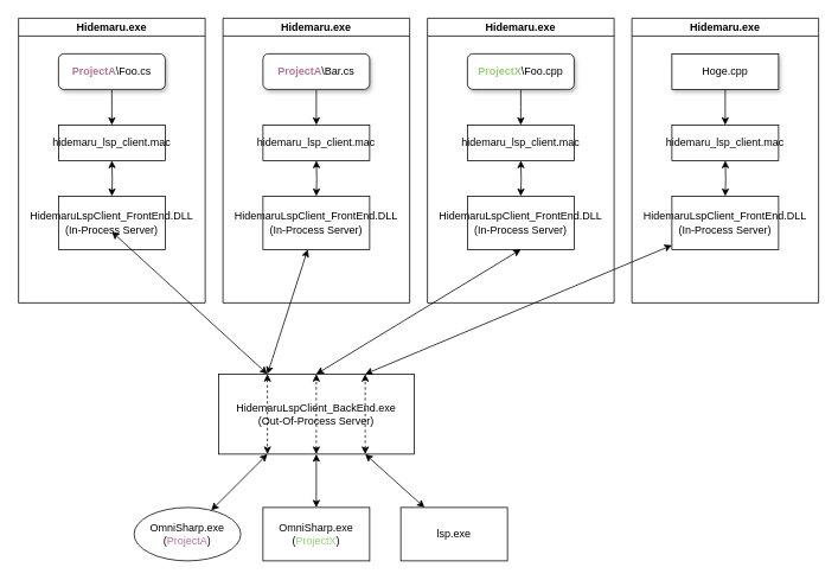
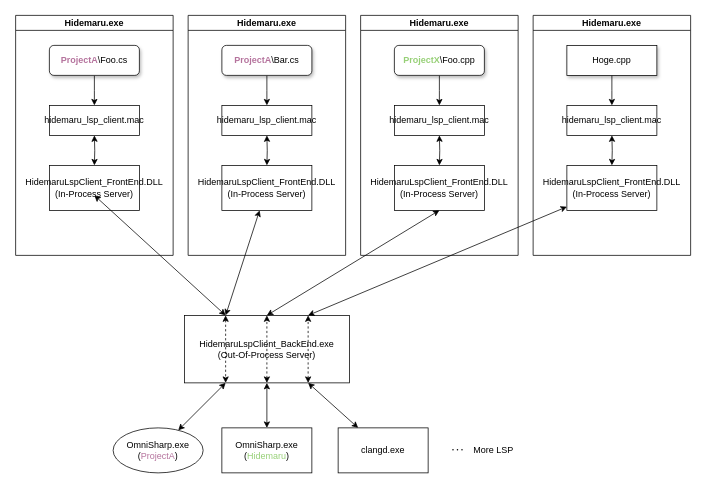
- <mxCell id="37" value="OmniSharp.exe&lt;br&gt;(&lt;font color=&quot;#97d077&quot;&gt;ProjectX&lt;/font&gt;)" style="whiteSpace=wrap;html=1;" vertex="1" parent="1"><mxGeometry x="295" y="570" width="120" height="60" as="geometry" /></mxCell>
+ <mxCell id="37" value="OmniSharp.exe&lt;br&gt;(&lt;font color=&quot;#97d077&quot;&gt;Hidemaru&lt;/font&gt;)" style="whiteSpace=wrap;html=1;" vertex="1" parent="1"><mxGeometry x="295" y="570" width="120" height="60" as="geometry" /></mxCell>
- <mxCell id="28" value="lsp.exe" style="whiteSpace=wrap;html=1;" vertex="1" parent="1"><mxGeometry x="450" y="570" width="120" height="60" as="geometry" /></mxCell>
+ <mxCell id="28" value="clangd.exe" style="whiteSpace=wrap;html=1;" vertex="1" parent="1"><mxGeometry x="450" y="570" width="120" height="60" as="geometry" /></mxCell>
+ <mxCell id="29" value="･･･　More LSP" style="text;html=1;strokeColor=none;fillColor=none;align=center;verticalAlign=middle;whiteSpace=wrap;rounded=0;shadow=1;glass=0;sketch=0;" vertex="1" parent="1"><mxGeometry x="570" y="585" width="145" height="30" as="geometry" /></mxCell>
